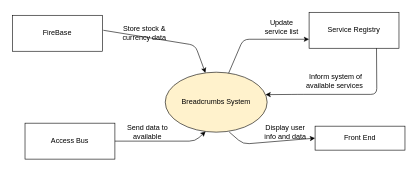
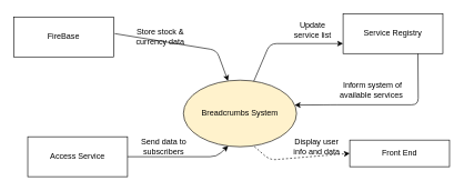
- <mxCell id="16" value="Send data to &lt;br&gt;available" style="text;html=1;align=center;verticalAlign=middle;resizable=0;points=[];autosize=1;" parent="1" vertex="1"><mxGeometry x="205" y="205" width="80" height="30" as="geometry" /></mxCell>
+ <mxCell id="16" value="Send data to &lt;br&gt;subscribers" style="text;html=1;align=center;verticalAlign=middle;resizable=0;points=[];autosize=1;" parent="1" vertex="1"><mxGeometry x="205" y="205" width="80" height="30" as="geometry" /></mxCell>
- <mxCell id="6" value="Access Bus" style="rounded=0;whiteSpace=wrap;html=1;" parent="1" vertex="1"><mxGeometry x="41" y="205" width="150" height="60" as="geometry" /></mxCell>
+ <mxCell id="6" value="Access Service" style="rounded=0;whiteSpace=wrap;html=1;" parent="1" vertex="1"><mxGeometry x="41" y="205" width="150" height="60" as="geometry" /></mxCell>
- <mxCell id="7" value="" style="endArrow=classic;html=1;entryX=0;entryY=0.5;entryDx=0;entryDy=0;exitX=0.628;exitY=0.998;exitDx=0;exitDy=0;exitPerimeter=0;" parent="1" source="2" target="3" edge="1"><mxGeometry width="50" height="50" relative="1" as="geometry"><mxPoint x="355" y="260" as="sourcePoint" /><mxPoint x="525" y="220" as="targetPoint" /><Array as="points"><mxPoint x="405" y="240" /></Array></mxGeometry></mxCell>
+ <mxCell id="7" value="" style="endArrow=classic;html=1;entryX=0;entryY=0.5;entryDx=0;entryDy=0;exitX=0.628;exitY=0.998;exitDx=0;exitDy=0;exitPerimeter=0;dashed=1;" parent="1" source="2" target="3" edge="1"><mxGeometry width="50" height="50" relative="1" as="geometry"><mxPoint x="355" y="260" as="sourcePoint" /><mxPoint x="525" y="220" as="targetPoint" /><Array as="points"><mxPoint x="405" y="240" /></Array></mxGeometry></mxCell>
